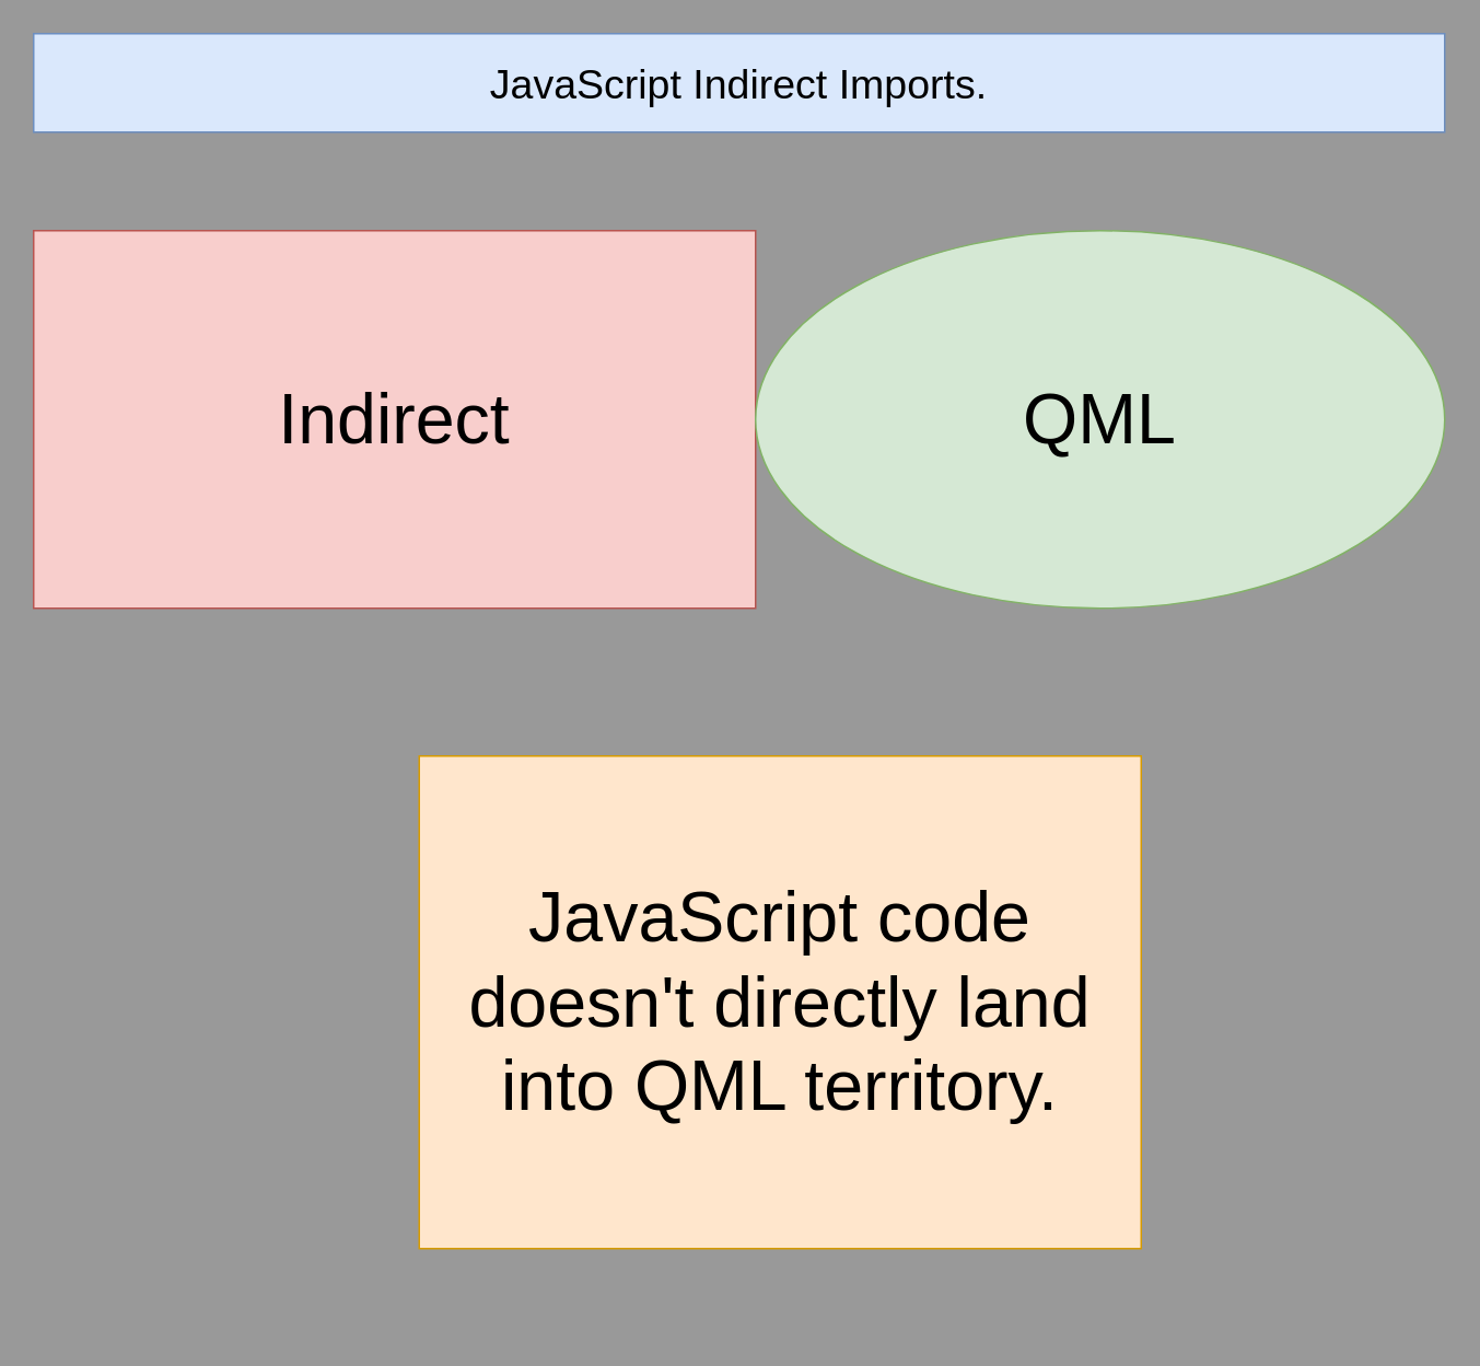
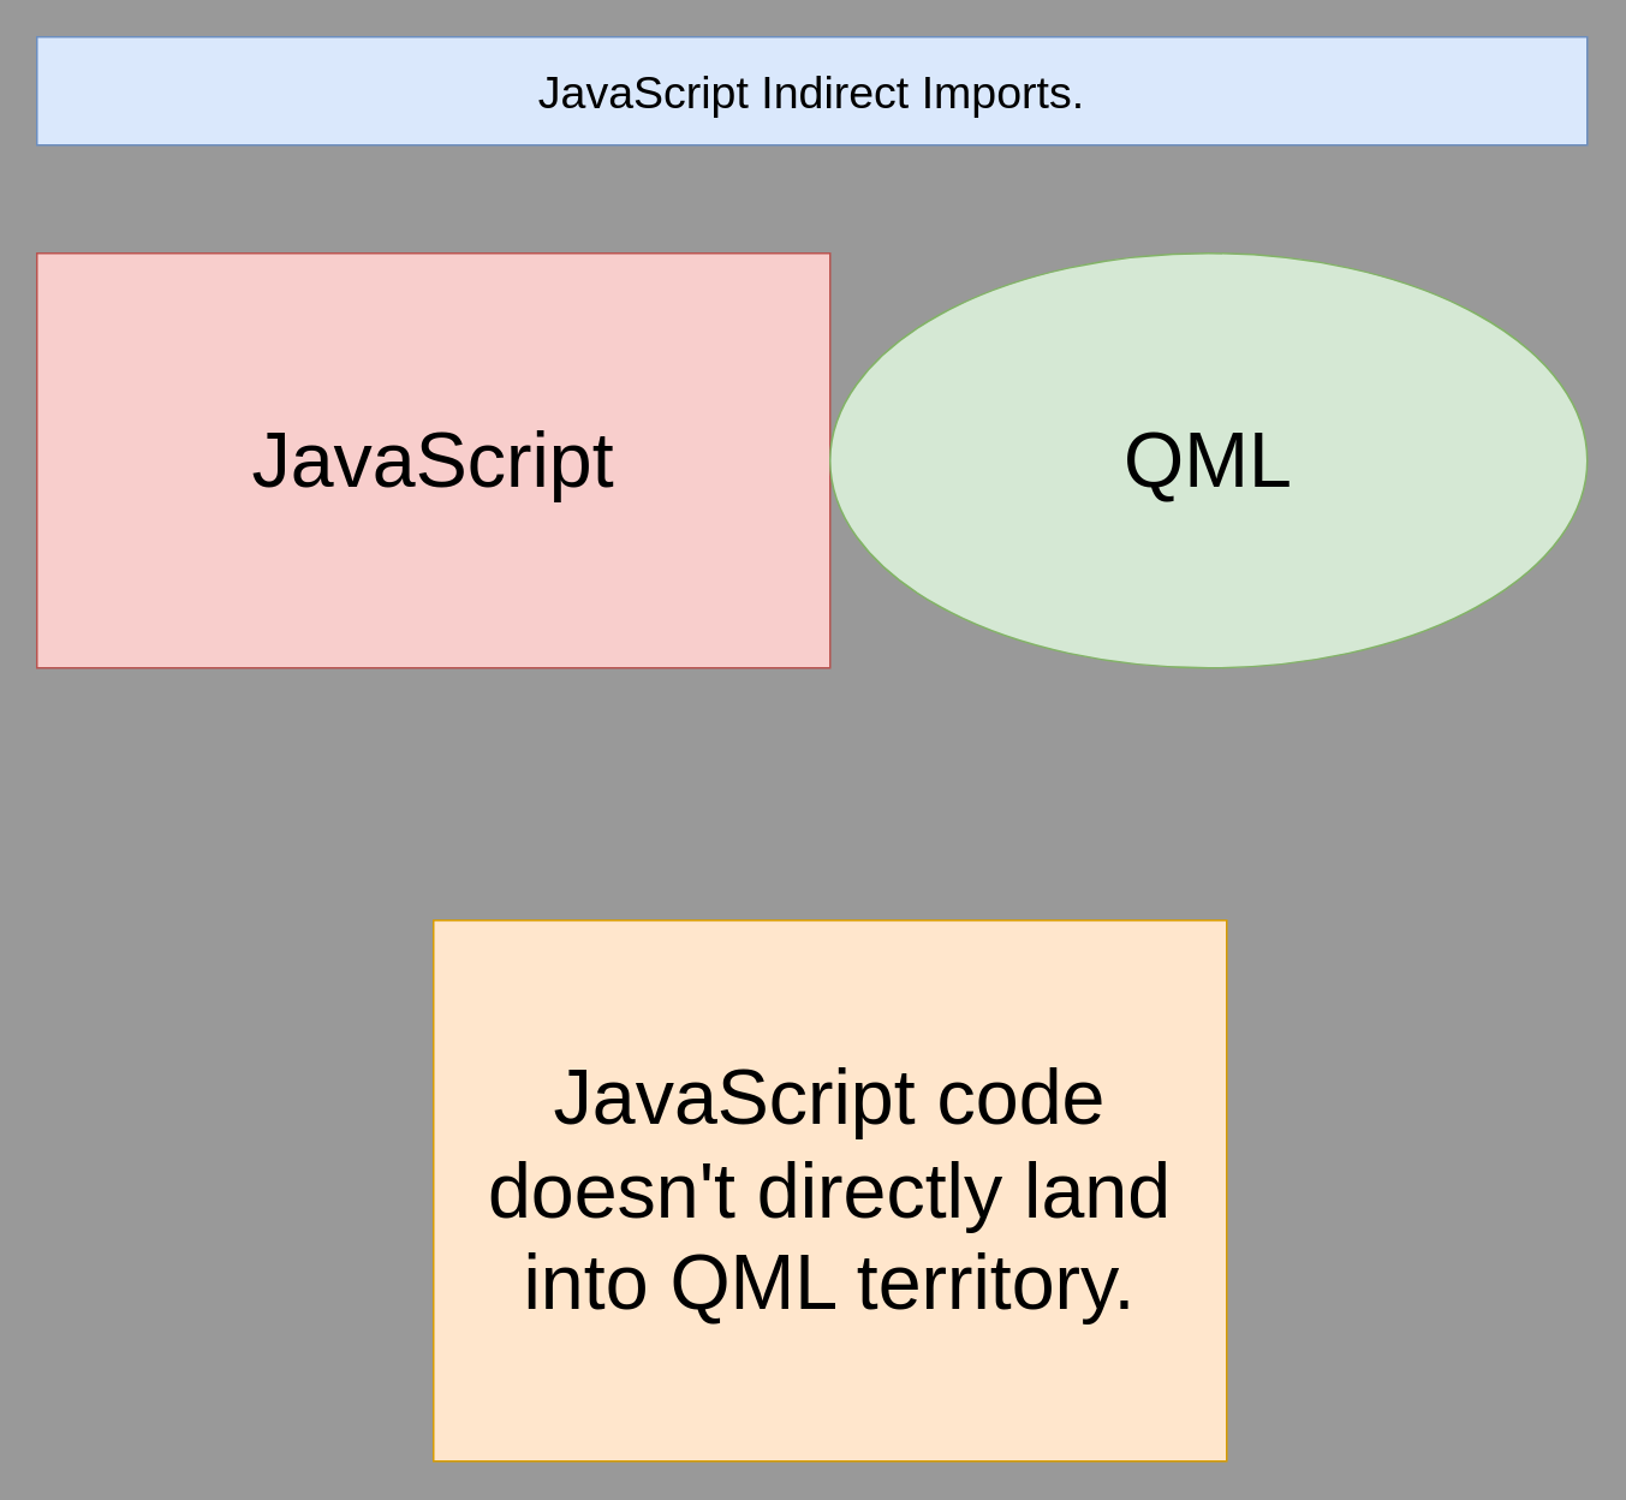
- <mxCell id="3" value="Indirect" style="rounded=0;whiteSpace=wrap;html=1;fontSize=43;fillColor=#f8cecc;strokeColor=#b85450;" parent="1" vertex="1"><mxGeometry x="20" y="140" width="440" height="230" as="geometry" /></mxCell>
+ <mxCell id="3" value="JavaScript" style="rounded=0;whiteSpace=wrap;html=1;fontSize=43;fillColor=#f8cecc;strokeColor=#b85450;" parent="1" vertex="1"><mxGeometry x="20" y="140" width="440" height="230" as="geometry" /></mxCell>
- <mxCell id="5" value="JavaScript code doesn't directly land into QML territory." style="rounded=0;whiteSpace=wrap;html=1;fontSize=43;fillColor=#ffe6cc;strokeColor=#d79b00;" vertex="1" parent="1"><mxGeometry x="255" y="460" width="440" height="300" as="geometry" /></mxCell>
+ <mxCell id="5" value="JavaScript code doesn't directly land into QML territory." style="rounded=0;whiteSpace=wrap;html=1;fontSize=43;fillColor=#ffe6cc;strokeColor=#d79b00;" vertex="1" parent="1"><mxGeometry x="240" y="510" width="440" height="300" as="geometry" /></mxCell>
